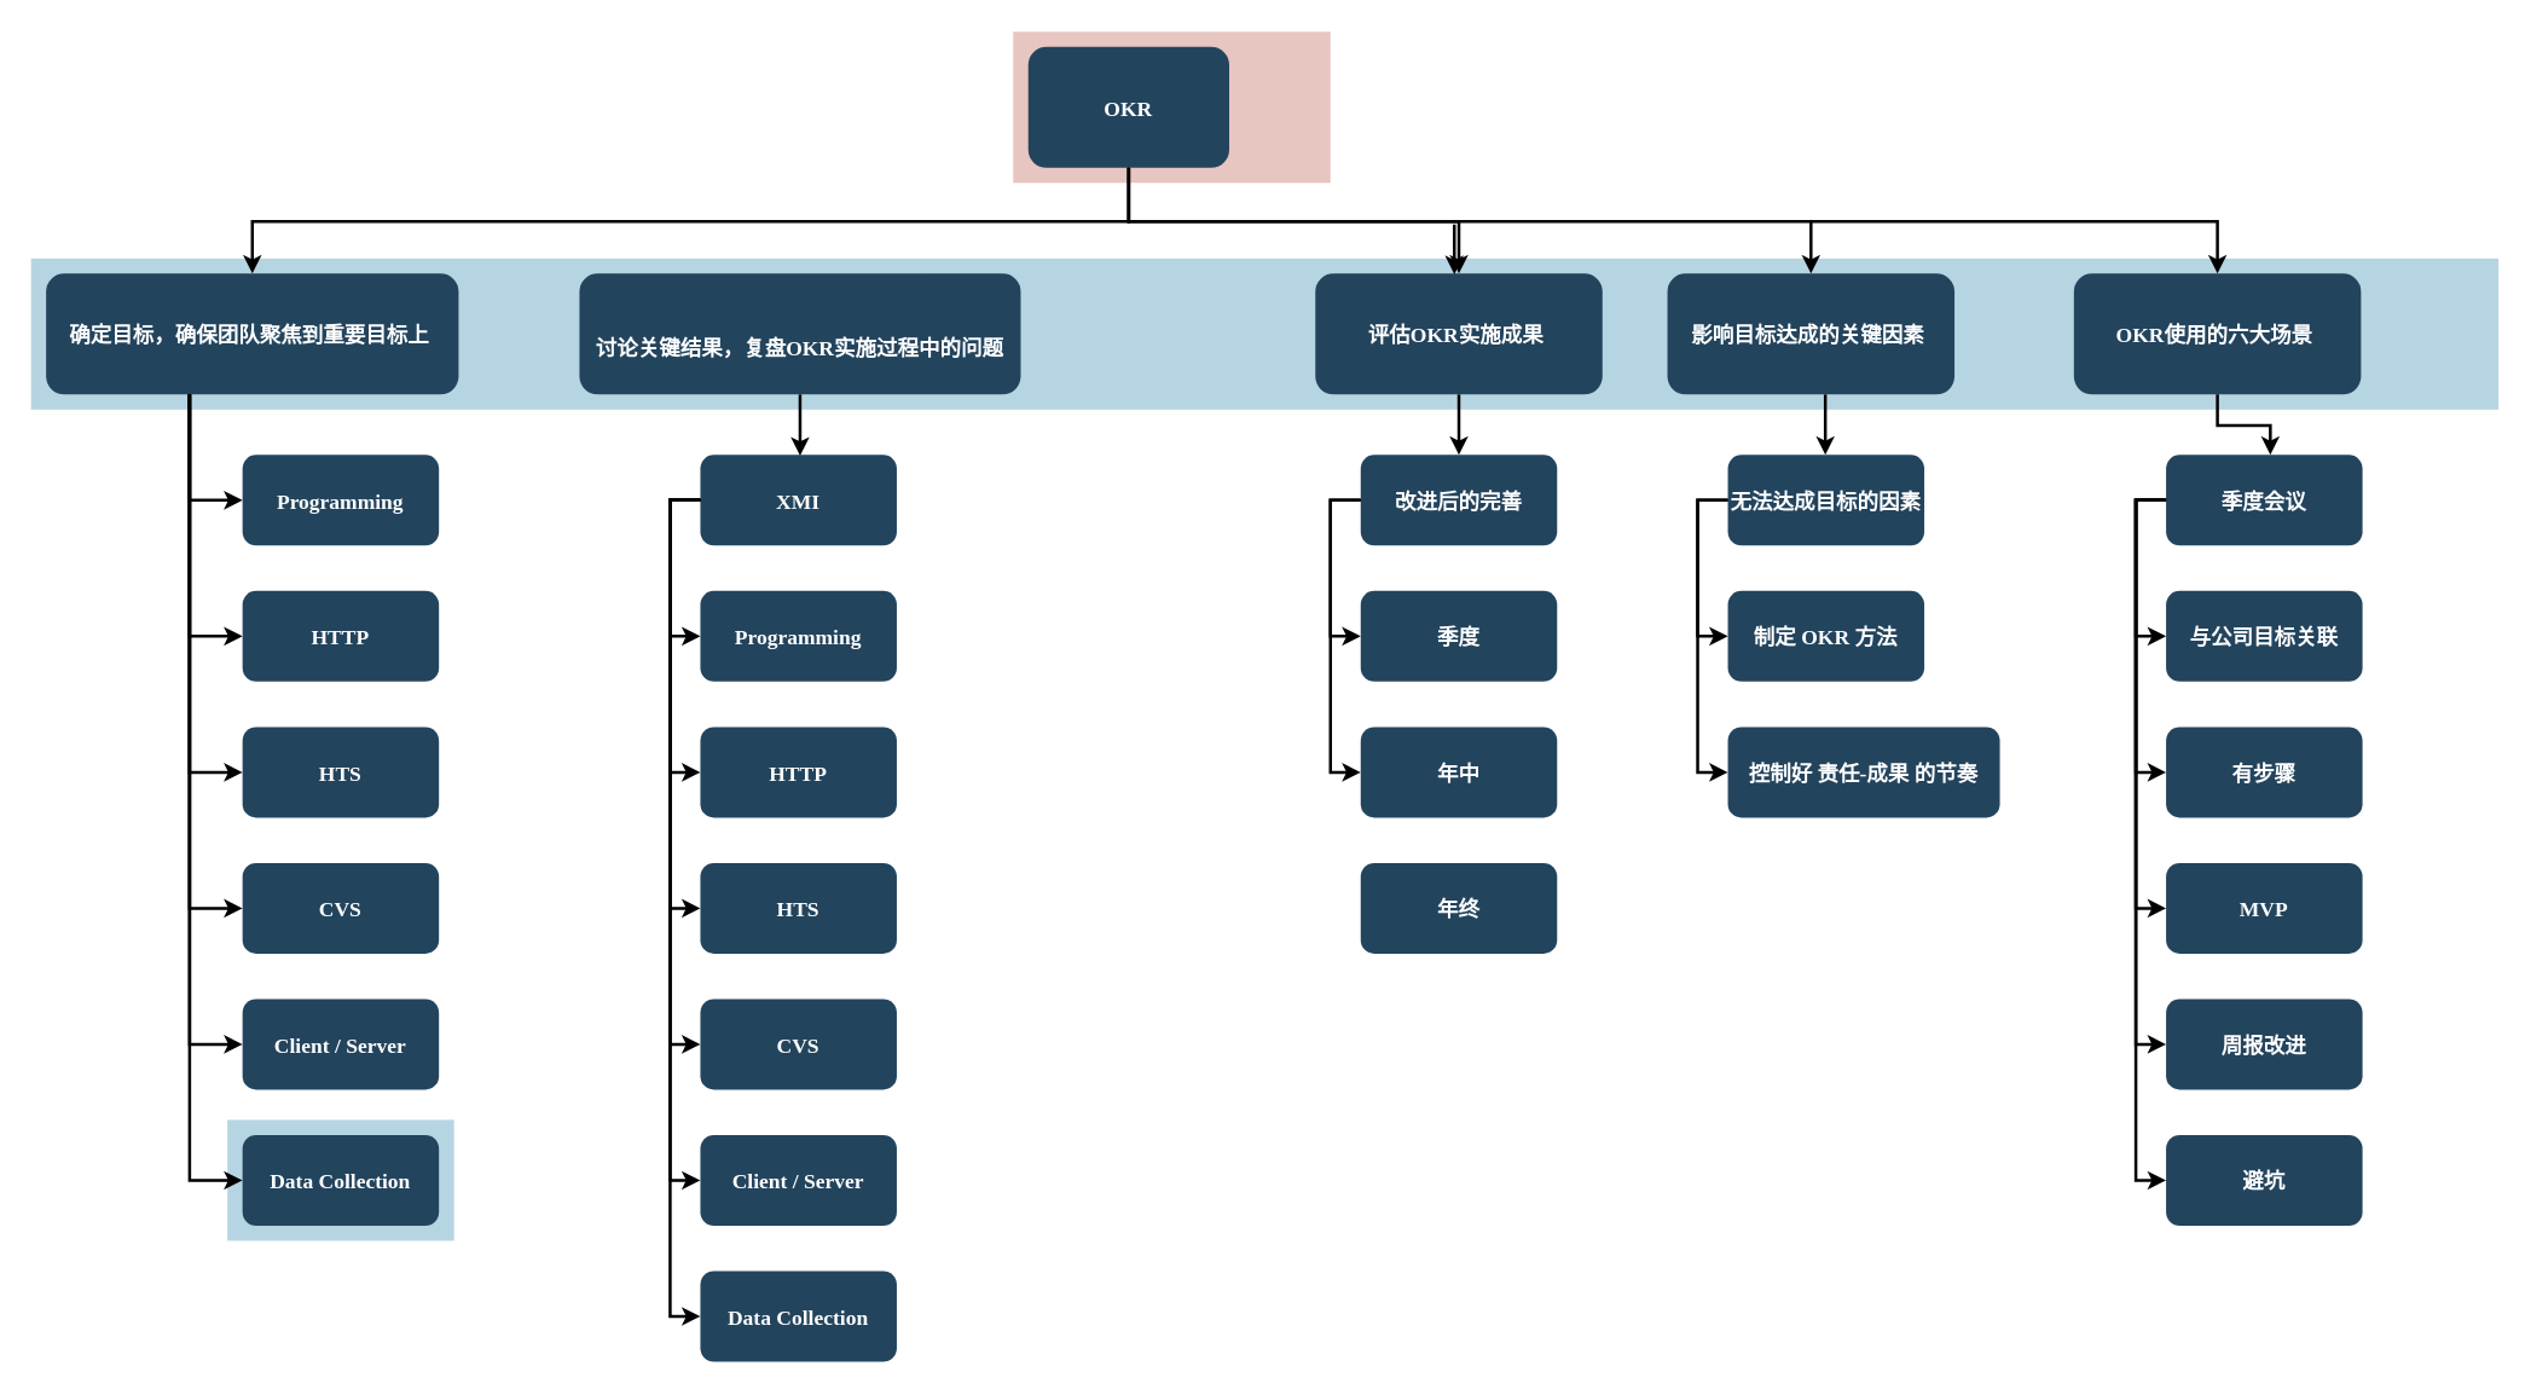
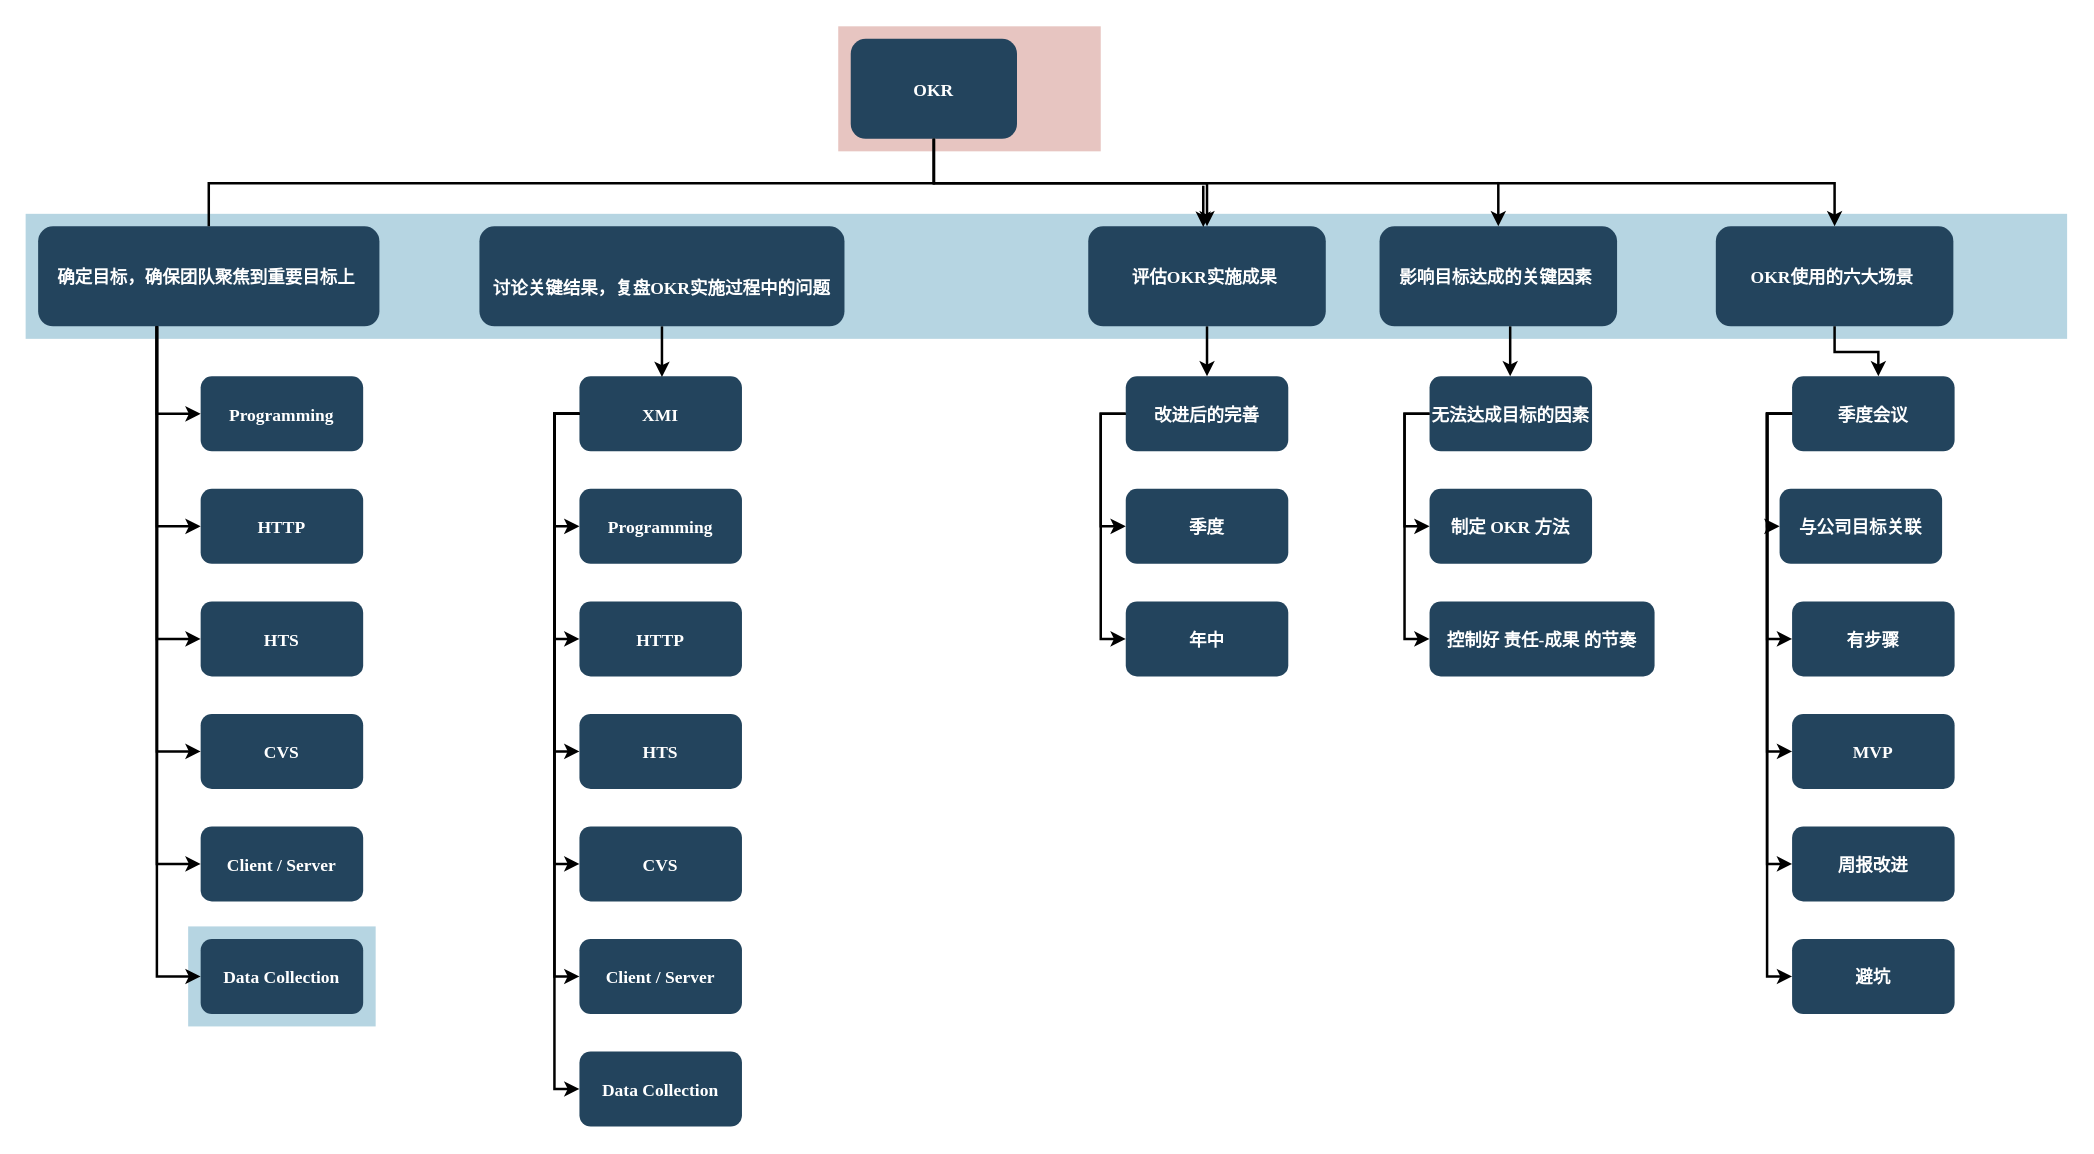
- <mxCell id="25" value="" style="edgeStyle=elbowEdgeStyle;elbow=vertical;strokeWidth=2;rounded=0" parent="1" source="5" target="10" edge="1"><mxGeometry x="-23" y="135.5" width="100" height="100" as="geometry"><mxPoint x="-100" y="80.5" as="sourcePoint" /><mxPoint x="0" y="-19.5" as="targetPoint" /></mxGeometry></mxCell>
+ <mxCell id="25" value="" style="edgeStyle=elbowEdgeStyle;elbow=vertical;strokeWidth=2;rounded=0;endArrow=none;" parent="1" source="5" target="10" edge="1"><mxGeometry x="-23" y="135.5" width="100" height="100" as="geometry"><mxPoint x="-100" y="80.5" as="sourcePoint" /><mxPoint x="0" y="-19.5" as="targetPoint" /></mxGeometry></mxCell>
- <mxCell id="45" value="与公司目标关联" style="rounded=1;fillColor=#23445D;gradientColor=none;strokeColor=none;fontColor=#FFFFFF;fontStyle=1;fontFamily=Tahoma;fontSize=14" vertex="1" parent="1"><mxGeometry x="1433" y="390.5" width="130" height="60" as="geometry" /></mxCell>
+ <mxCell id="45" value="与公司目标关联" style="rounded=1;fillColor=#23445D;gradientColor=none;strokeColor=none;fontColor=#FFFFFF;fontStyle=1;fontFamily=Tahoma;fontSize=14" vertex="1" parent="1"><mxGeometry x="1423" y="390.5" width="130" height="60" as="geometry" /></mxCell>
- <mxCell id="58" value="年终" style="rounded=1;fillColor=#23445D;gradientColor=none;strokeColor=none;fontColor=#FFFFFF;fontStyle=1;fontFamily=Tahoma;fontSize=14" vertex="1" parent="1"><mxGeometry x="900" y="570.5" width="130" height="60" as="geometry" /></mxCell>
